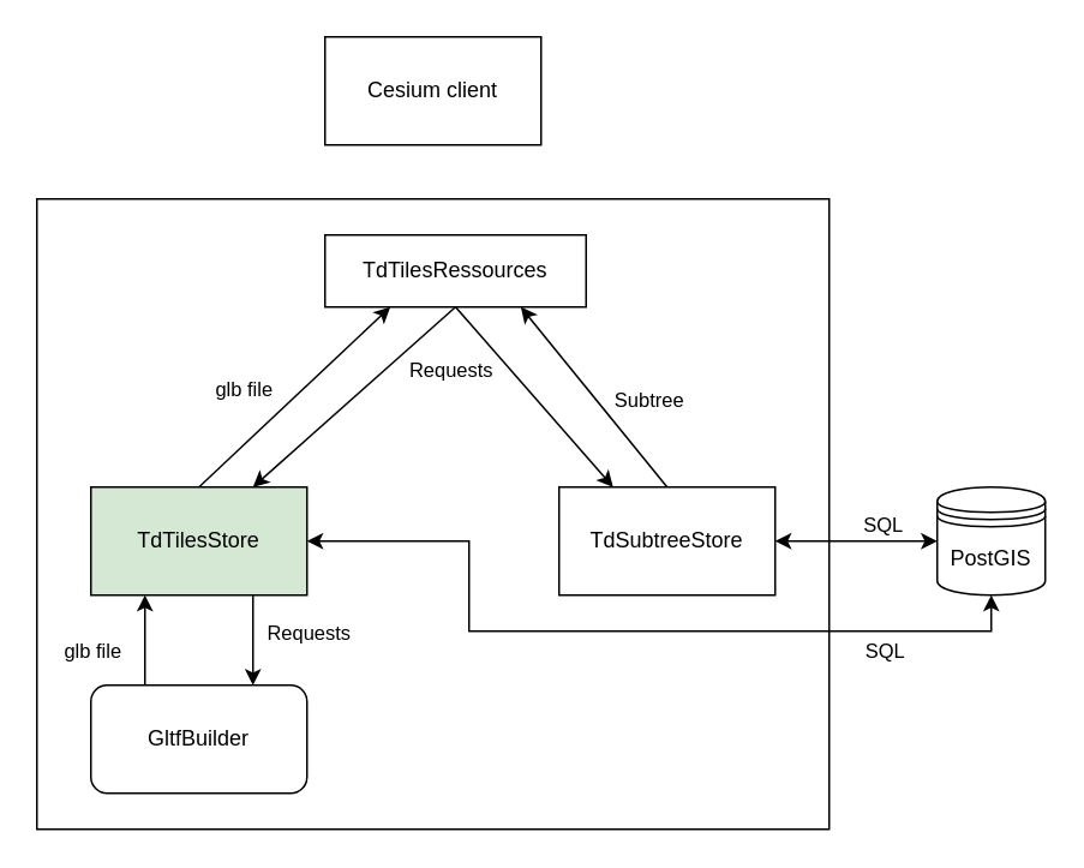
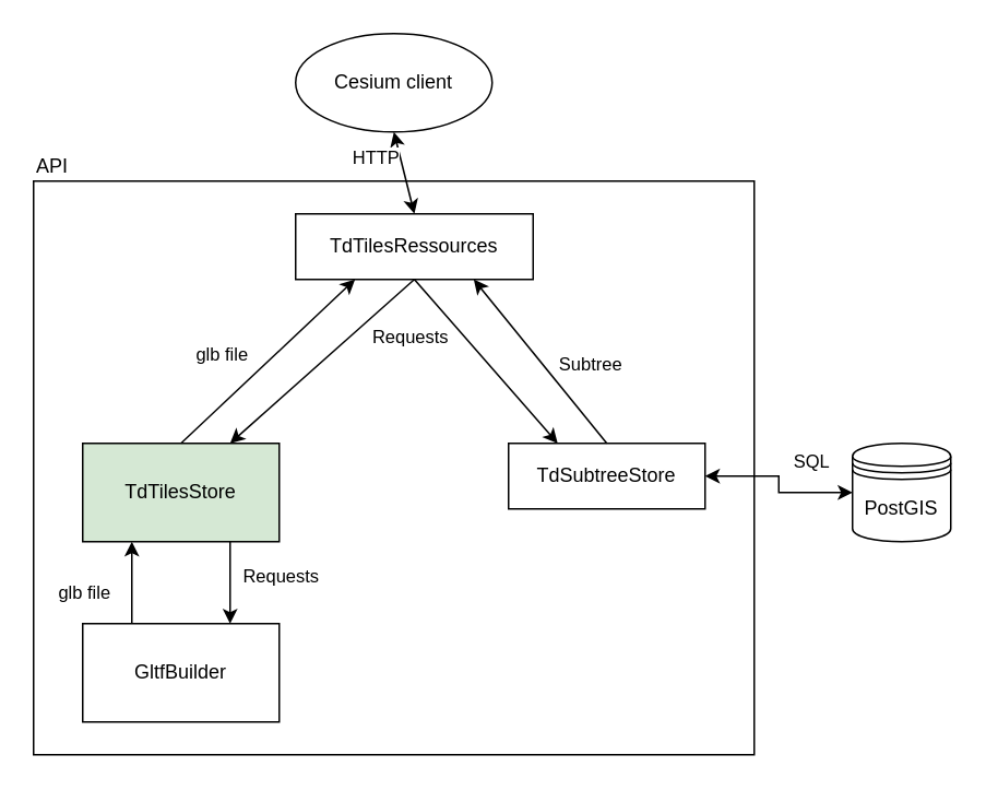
- <mxCell id="3" value="Cesium client" style="rounded=0;whiteSpace=wrap;html=1;" vertex="1" parent="1"><mxGeometry x="180" y="20" width="120" height="60" as="geometry" /></mxCell>
+ <mxCell id="3" value="Cesium client" style="ellipse;whiteSpace=wrap;html=1;" vertex="1" parent="1"><mxGeometry x="180" y="20" width="120" height="60" as="geometry" /></mxCell>
+ <mxCell id="26" value="API" style="text;html=1;align=left;verticalAlign=bottom;whiteSpace=wrap;rounded=0;" vertex="1" parent="1"><mxGeometry x="20" y="80" width="60" height="30" as="geometry" /></mxCell>
+ <mxCell id="12" value="" style="endArrow=classic;html=1;rounded=0;exitX=0.5;exitY=1;exitDx=0;exitDy=0;entryX=0.5;entryY=0;entryDx=0;entryDy=0;startArrow=classic;startFill=1;" edge="1" parent="1" source="3" target="4"><mxGeometry width="50" height="50" relative="1" as="geometry"><mxPoint x="170" y="470" as="sourcePoint" /><mxPoint x="220" y="420" as="targetPoint" /></mxGeometry></mxCell>
+ <mxCell id="13" value="HTTP" style="edgeLabel;html=1;align=center;verticalAlign=middle;resizable=0;points=[];" vertex="1" connectable="0" parent="12"><mxGeometry x="0.431" y="1" relative="1" as="geometry"><mxPoint x="-21" y="-20" as="offset" /></mxGeometry></mxCell>
- <mxCell id="10" value="TdSubtree&lt;span style=&quot;background-color: initial;&quot;&gt;Store&lt;/span&gt;" style="rounded=0;whiteSpace=wrap;html=1;" vertex="1" parent="1"><mxGeometry x="310" y="270" width="120" height="60" as="geometry" /></mxCell>
+ <mxCell id="10" value="TdSubtree&lt;span style=&quot;background-color: initial;&quot;&gt;Store&lt;/span&gt;" style="rounded=0;whiteSpace=wrap;html=1;" vertex="1" parent="1"><mxGeometry x="310" y="270" width="120" height="40" as="geometry" /></mxCell>
- <mxCell id="5" style="edgeStyle=orthogonalEdgeStyle;rounded=0;orthogonalLoop=1;jettySize=auto;html=1;exitX=1;exitY=0.5;exitDx=0;exitDy=0;entryX=0.5;entryY=1;entryDx=0;entryDy=0;startArrow=classic;startFill=1;" edge="1" parent="1" source="7" target="2"><mxGeometry relative="1" as="geometry"><Array as="points"><mxPoint x="260" y="300" /><mxPoint x="260" y="350" /><mxPoint x="550" y="350" /></Array></mxGeometry></mxCell>
- <mxCell id="6" value="SQL" style="edgeLabel;html=1;align=center;verticalAlign=middle;resizable=0;points=[];" vertex="1" connectable="0" parent="5"><mxGeometry x="0.616" y="-2" relative="1" as="geometry"><mxPoint x="6" y="8" as="offset" /></mxGeometry></mxCell>
- <mxCell id="11" value="GltfBuilder" style="whiteSpace=wrap;html=1;rounded=1;" vertex="1" parent="1"><mxGeometry x="50" y="380" width="120" height="60" as="geometry" /></mxCell>
+ <mxCell id="11" value="GltfBuilder" style="rounded=0;whiteSpace=wrap;html=1;" vertex="1" parent="1"><mxGeometry x="50" y="380" width="120" height="60" as="geometry" /></mxCell>
